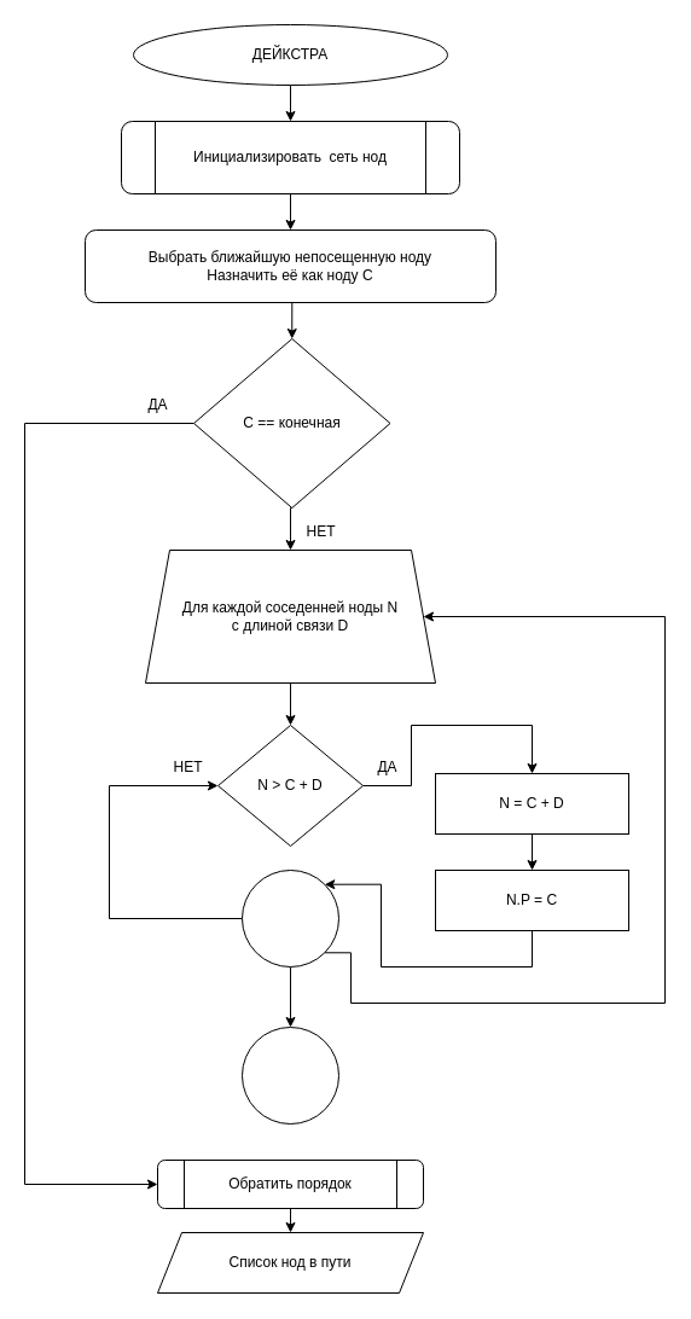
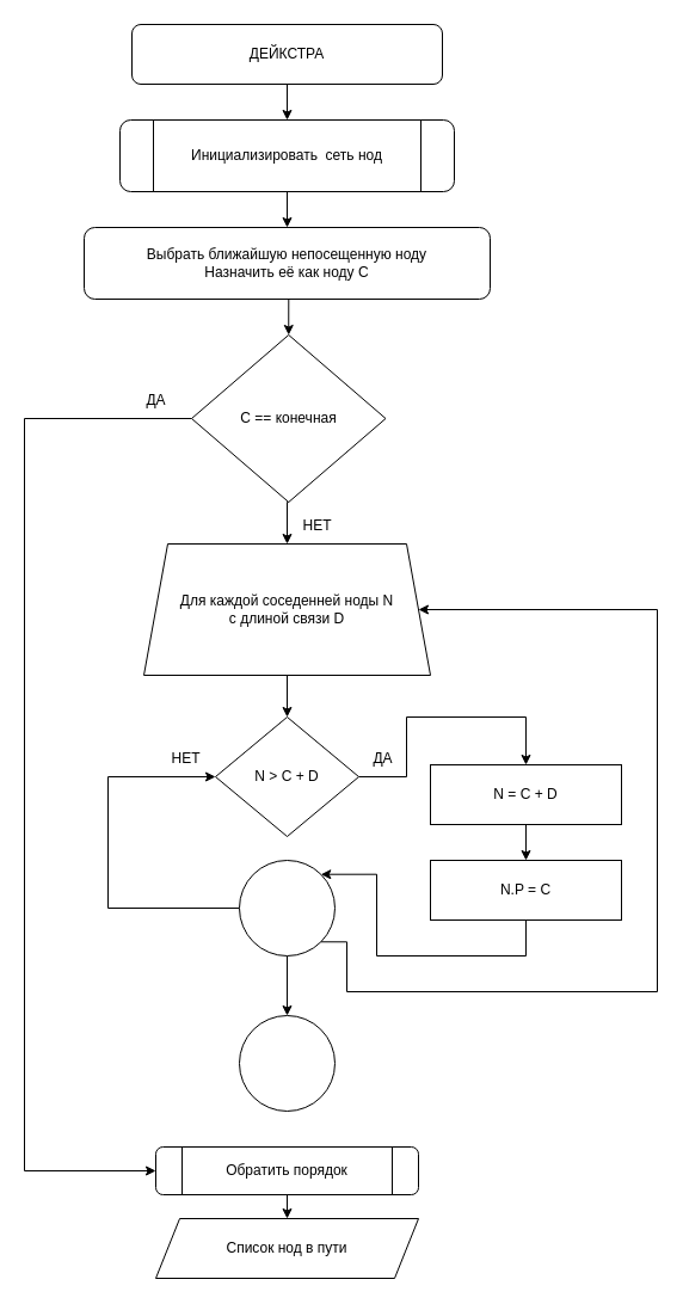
- <mxCell id="3" value="ДЕЙКСТРА" style="ellipse;whiteSpace=wrap;html=1;" vertex="1" parent="1"><mxGeometry x="110" y="20" width="260" height="50" as="geometry" /></mxCell>
+ <mxCell id="3" value="ДЕЙКСТРА" style="whiteSpace=wrap;html=1;rounded=1;" vertex="1" parent="1"><mxGeometry x="110" y="20" width="260" height="50" as="geometry" /></mxCell>
